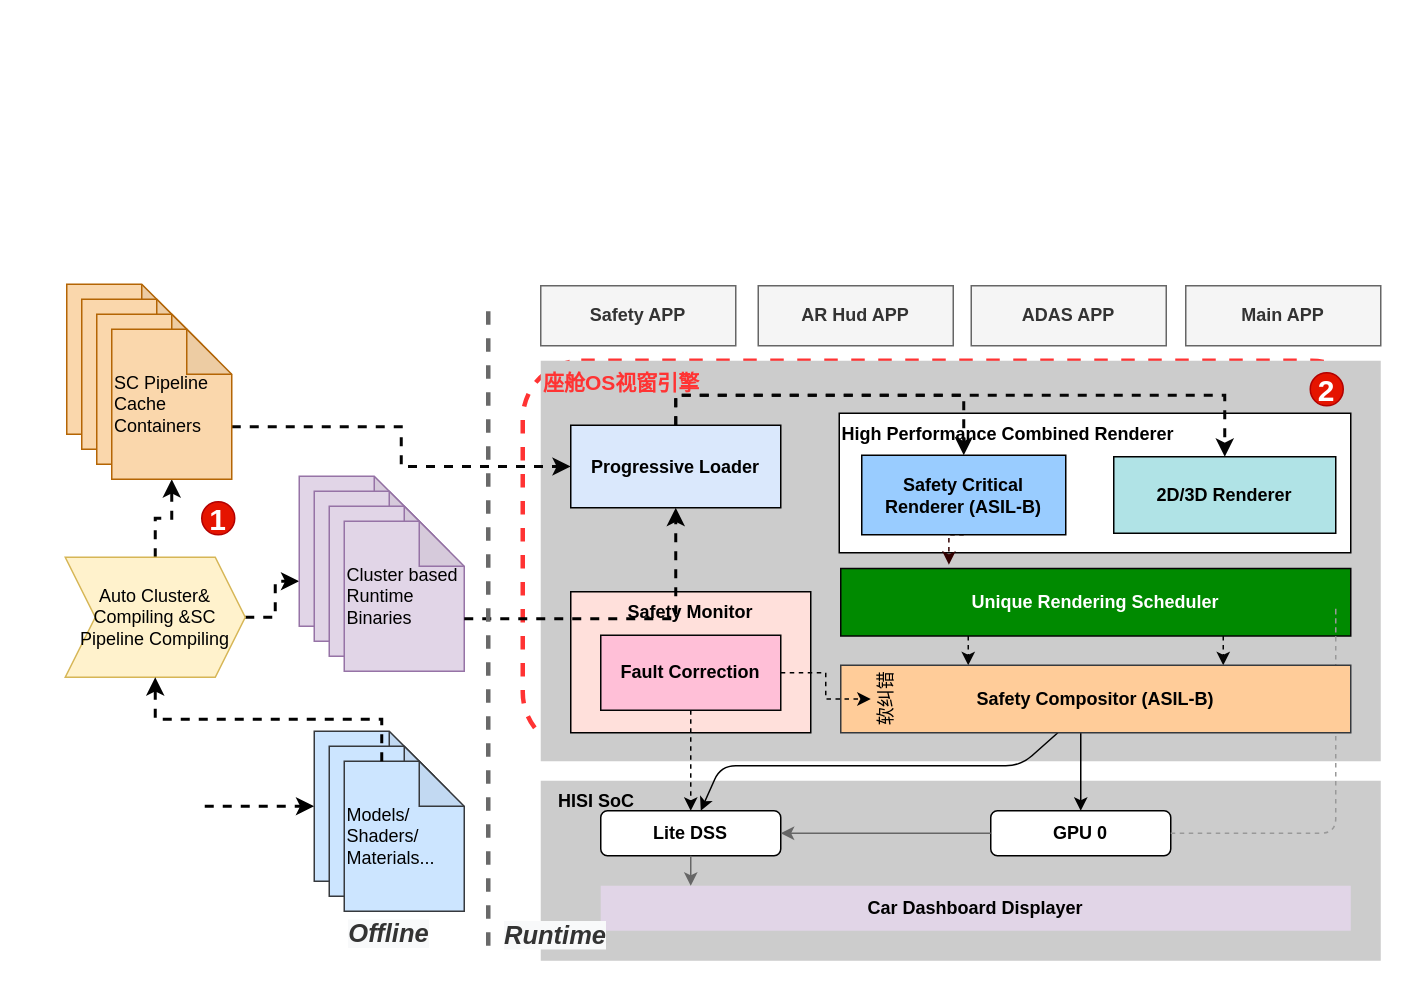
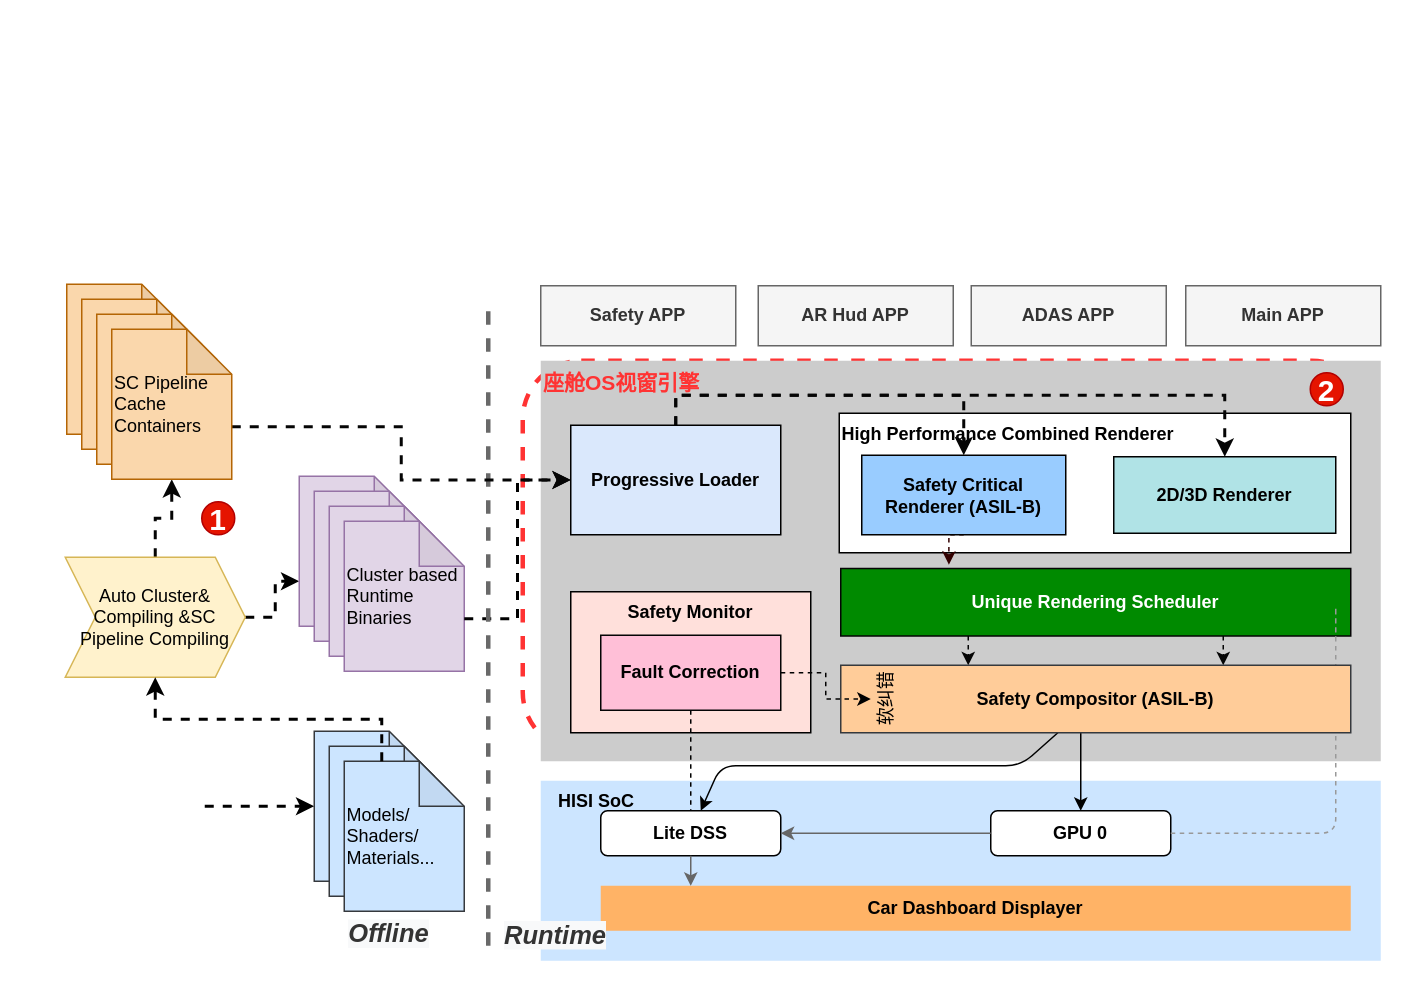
- <mxCell id="26" value="Progressive Loader" style="rounded=0;whiteSpace=wrap;html=1;labelBackgroundColor=none;fontSize=12;strokeColor=#000000;align=center;verticalAlign=middle;fillColor=#dae8fc;fontStyle=1" parent="2" vertex="1"><mxGeometry x="360" y="263" width="140" height="55" as="geometry" /></mxCell>
+ <mxCell id="26" value="Progressive Loader" style="rounded=0;whiteSpace=wrap;html=1;labelBackgroundColor=none;fontSize=12;strokeColor=#000000;align=center;verticalAlign=middle;fillColor=#dae8fc;fontStyle=1" parent="2" vertex="1"><mxGeometry x="360" y="263" width="140" height="73" as="geometry" /></mxCell>
- <mxCell id="23" value="" style="endArrow=classic;html=1;rounded=0;exitX=0.5;exitY=1;exitDx=0;exitDy=0;dashed=1;strokeWidth=1;" parent="2" source="16" target="7" edge="1"><mxGeometry width="50" height="50" relative="1" as="geometry"><mxPoint x="10" y="480" as="sourcePoint" /><mxPoint x="60" y="430" as="targetPoint" /></mxGeometry></mxCell>
+ <mxCell id="23" value="" style="endArrow=none;html=1;rounded=0;exitX=0.5;exitY=1;exitDx=0;exitDy=0;dashed=1;strokeWidth=1;" parent="2" source="16" target="7" edge="1"><mxGeometry width="50" height="50" relative="1" as="geometry"><mxPoint x="10" y="480" as="sourcePoint" /><mxPoint x="60" y="430" as="targetPoint" /></mxGeometry></mxCell>
- <mxCell id="6" value="HISI SoC" style="rounded=0;whiteSpace=wrap;html=1;labelBackgroundColor=none;verticalAlign=top;fillColor=#CCCCCC;fontStyle=1;strokeColor=none;align=left;spacingBottom=10;spacingRight=10;spacingLeft=10;" parent="2" vertex="1"><mxGeometry x="340" y="500" width="560" height="120" as="geometry" /></mxCell>
+ <mxCell id="6" value="HISI SoC" style="rounded=0;whiteSpace=wrap;html=1;labelBackgroundColor=none;verticalAlign=top;fillColor=#cce5ff;fontStyle=1;strokeColor=none;align=left;spacingBottom=10;spacingRight=10;spacingLeft=10;" parent="2" vertex="1"><mxGeometry x="340" y="500" width="560" height="120" as="geometry" /></mxCell>
- <mxCell id="9" value="Car Dashboard Displayer" style="rounded=0;whiteSpace=wrap;html=1;fontStyle=1;fillColor=#e1d5e7;strokeColor=none;" parent="2" vertex="1"><mxGeometry x="380" y="570" width="500" height="30" as="geometry" /></mxCell>
+ <mxCell id="9" value="Car Dashboard Displayer" style="rounded=0;whiteSpace=wrap;html=1;fontStyle=1;fillColor=#FFB366;strokeColor=none;" parent="2" vertex="1"><mxGeometry x="380" y="570" width="500" height="30" as="geometry" /></mxCell>
